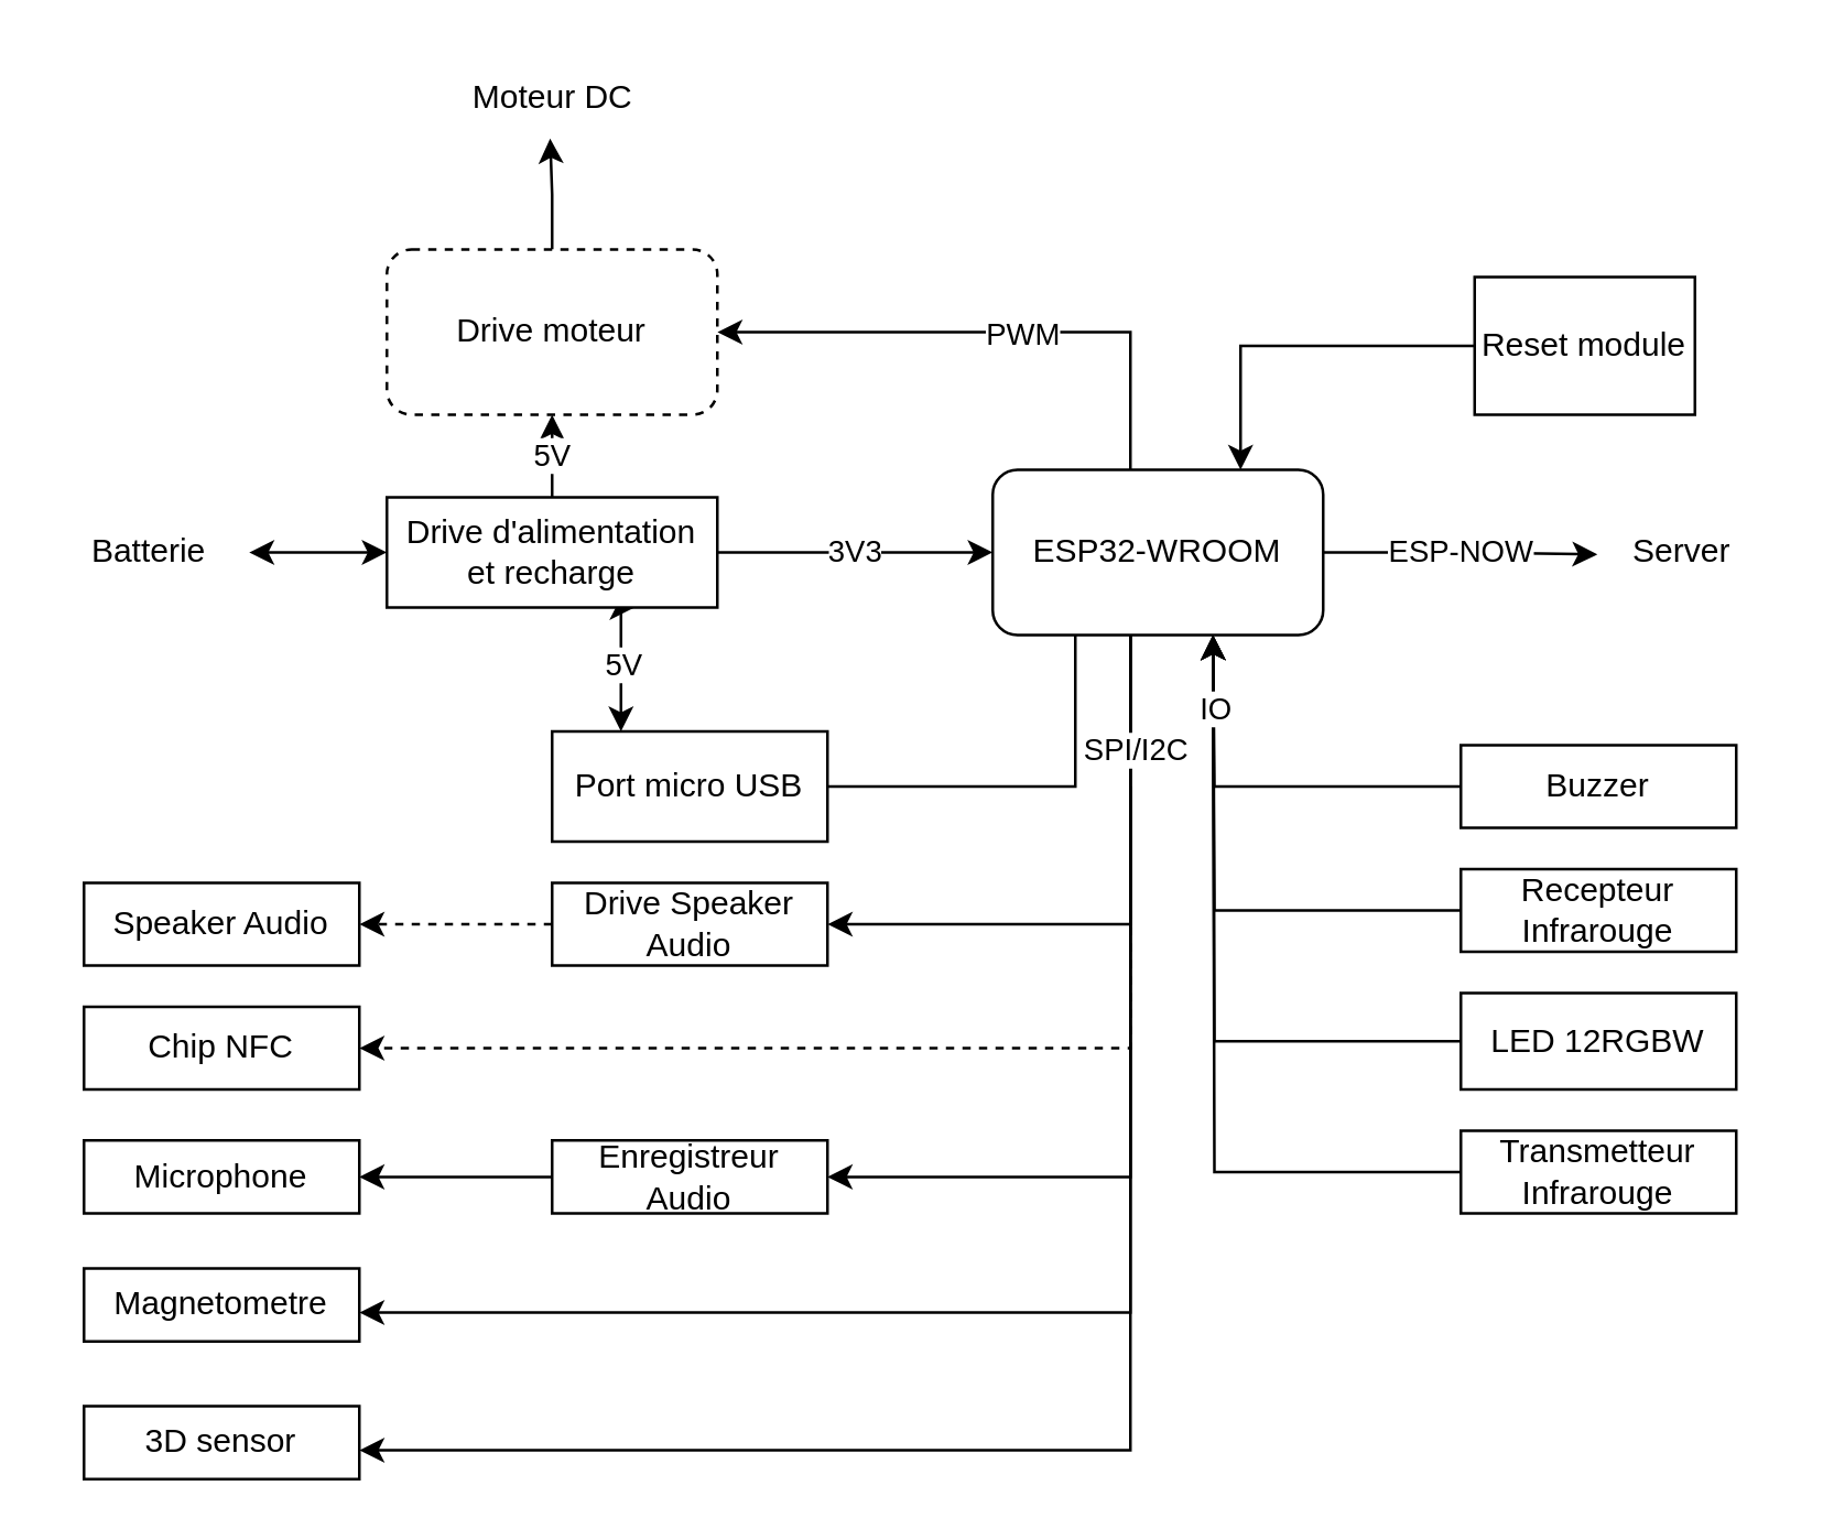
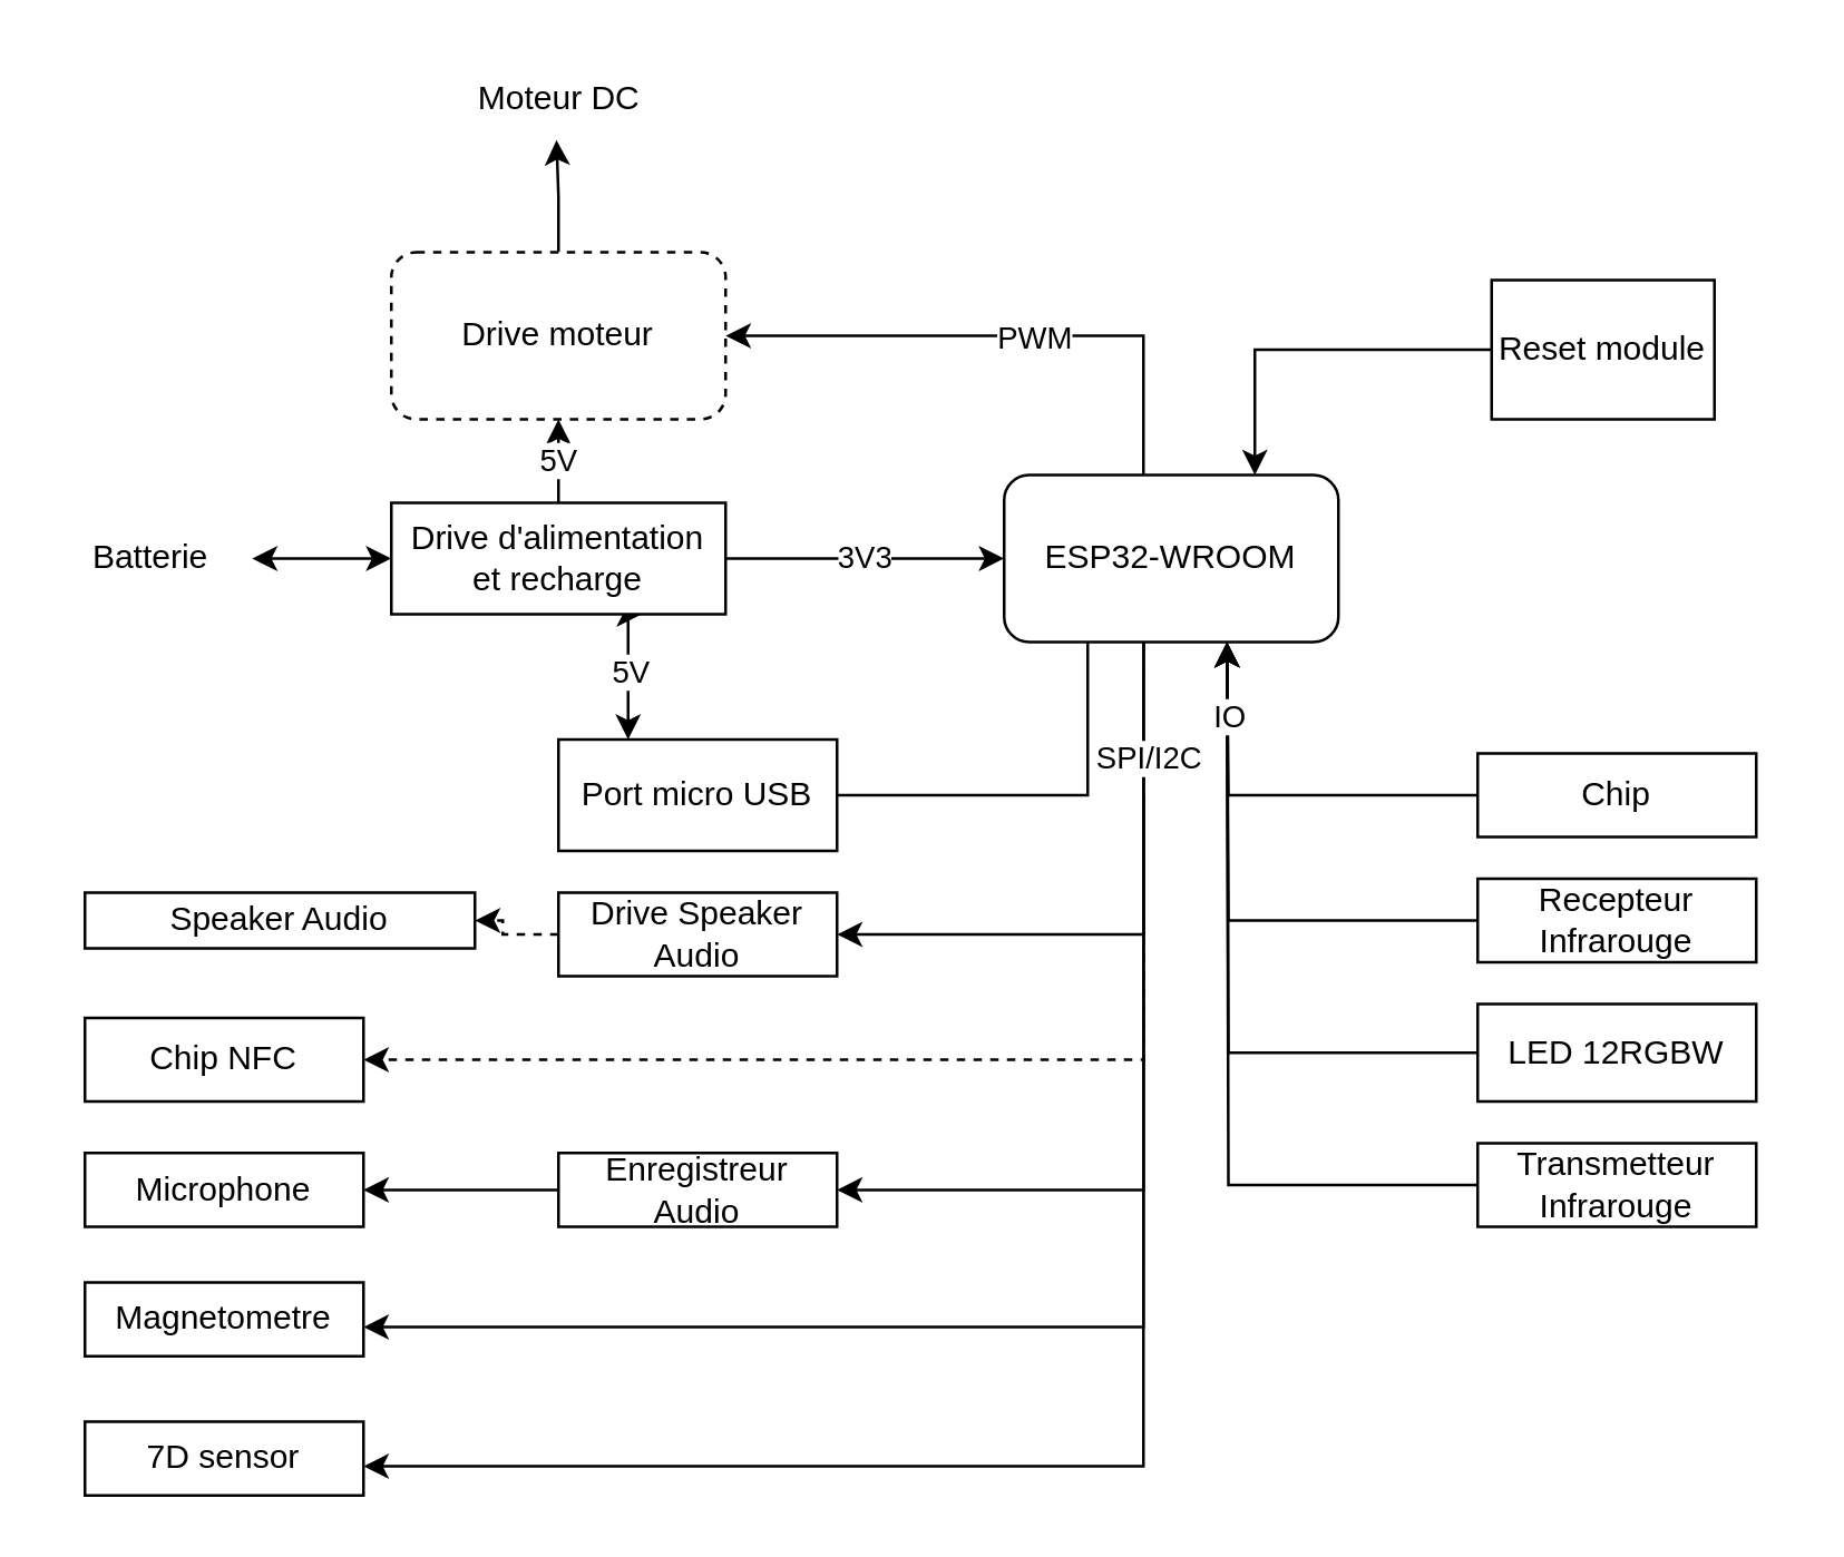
- <mxCell id="2" value="ESP-NOW" style="edgeStyle=orthogonalEdgeStyle;rounded=0;orthogonalLoop=1;jettySize=auto;html=1;entryX=-0.007;entryY=0.524;entryDx=0;entryDy=0;entryPerimeter=0;" parent="1" source="8" target="9" edge="1"><mxGeometry relative="1" as="geometry"><mxPoint x="610" y="200" as="targetPoint" /><Array as="points" /></mxGeometry></mxCell>
- <mxCell id="9" value="Server" style="text;html=1;align=center;verticalAlign=middle;resizable=0;points=[];autosize=1;strokeColor=none;fillColor=none;" parent="1" vertex="1"><mxGeometry x="580" y="185" width="60" height="30" as="geometry" /></mxCell>
- <mxCell id="23" value="Buzzer" style="rounded=0;whiteSpace=wrap;html=1;" parent="1" vertex="1"><mxGeometry x="530" y="270" width="100" height="30" as="geometry" /></mxCell>
+ <mxCell id="23" value="Chip" style="rounded=0;whiteSpace=wrap;html=1;" parent="1" vertex="1"><mxGeometry x="530" y="270" width="100" height="30" as="geometry" /></mxCell>
- <mxCell id="44" value="Speaker Audio" style="rounded=0;whiteSpace=wrap;html=1;" vertex="1" parent="1"><mxGeometry x="30" y="320" width="100" height="30" as="geometry" /></mxCell>
+ <mxCell id="44" value="Speaker Audio" style="rounded=0;whiteSpace=wrap;html=1;" vertex="1" parent="1"><mxGeometry x="30" y="320" width="140" height="20" as="geometry" /></mxCell>
- <mxCell id="42" value="3D sensor" style="rounded=0;whiteSpace=wrap;html=1;" vertex="1" parent="1"><mxGeometry x="30" y="510" width="100" height="26.5" as="geometry" /></mxCell>
+ <mxCell id="42" value="7D sensor" style="rounded=0;whiteSpace=wrap;html=1;" vertex="1" parent="1"><mxGeometry x="30" y="510" width="100" height="26.5" as="geometry" /></mxCell>
